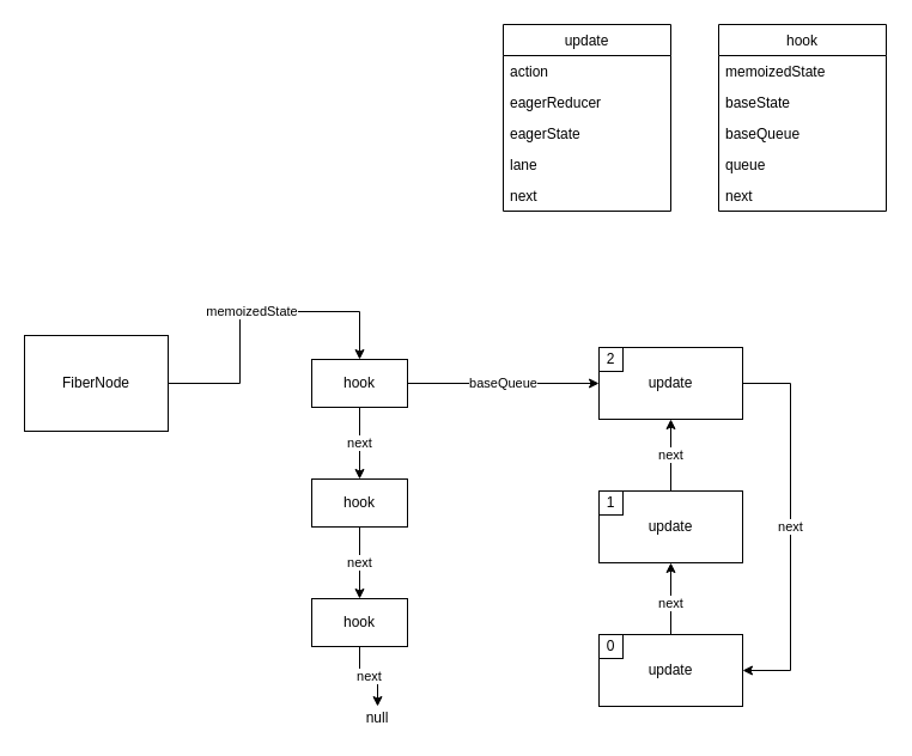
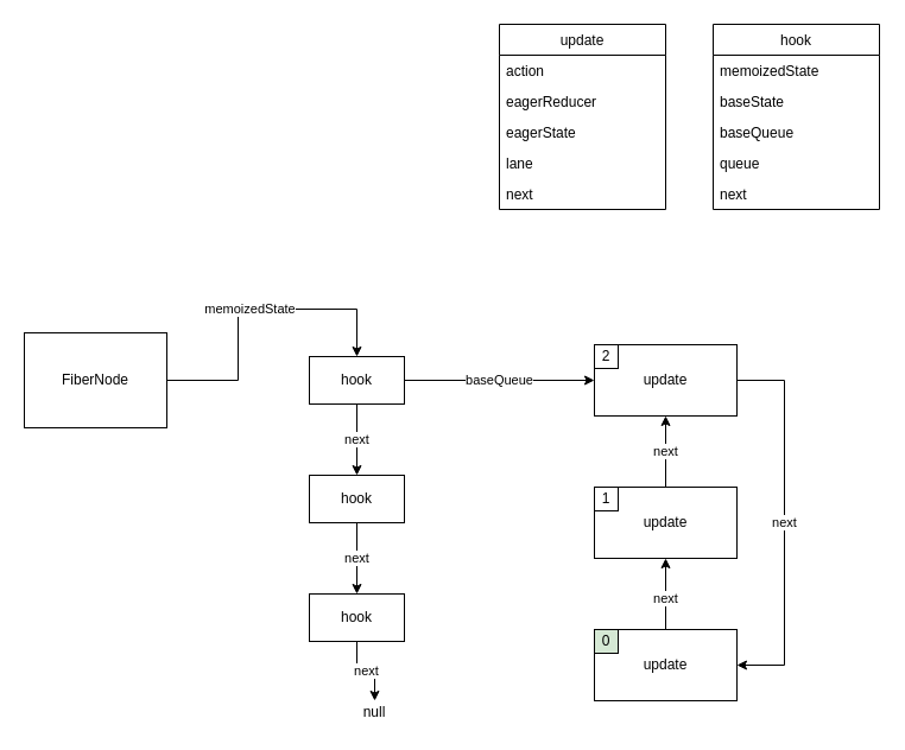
- <mxCell id="21" value="0" style="whiteSpace=wrap;html=1;aspect=fixed;fontColor=#000000;strokeColor=#000000;align=center;verticalAlign=middle;" vertex="1" parent="1"><mxGeometry x="500" y="530" width="20" height="20" as="geometry" /></mxCell>
+ <mxCell id="21" value="0" style="whiteSpace=wrap;html=1;aspect=fixed;fontColor=#000000;strokeColor=#000000;align=center;verticalAlign=middle;fillColor=#d5e8d4;" vertex="1" parent="1"><mxGeometry x="500" y="530" width="20" height="20" as="geometry" /></mxCell>
